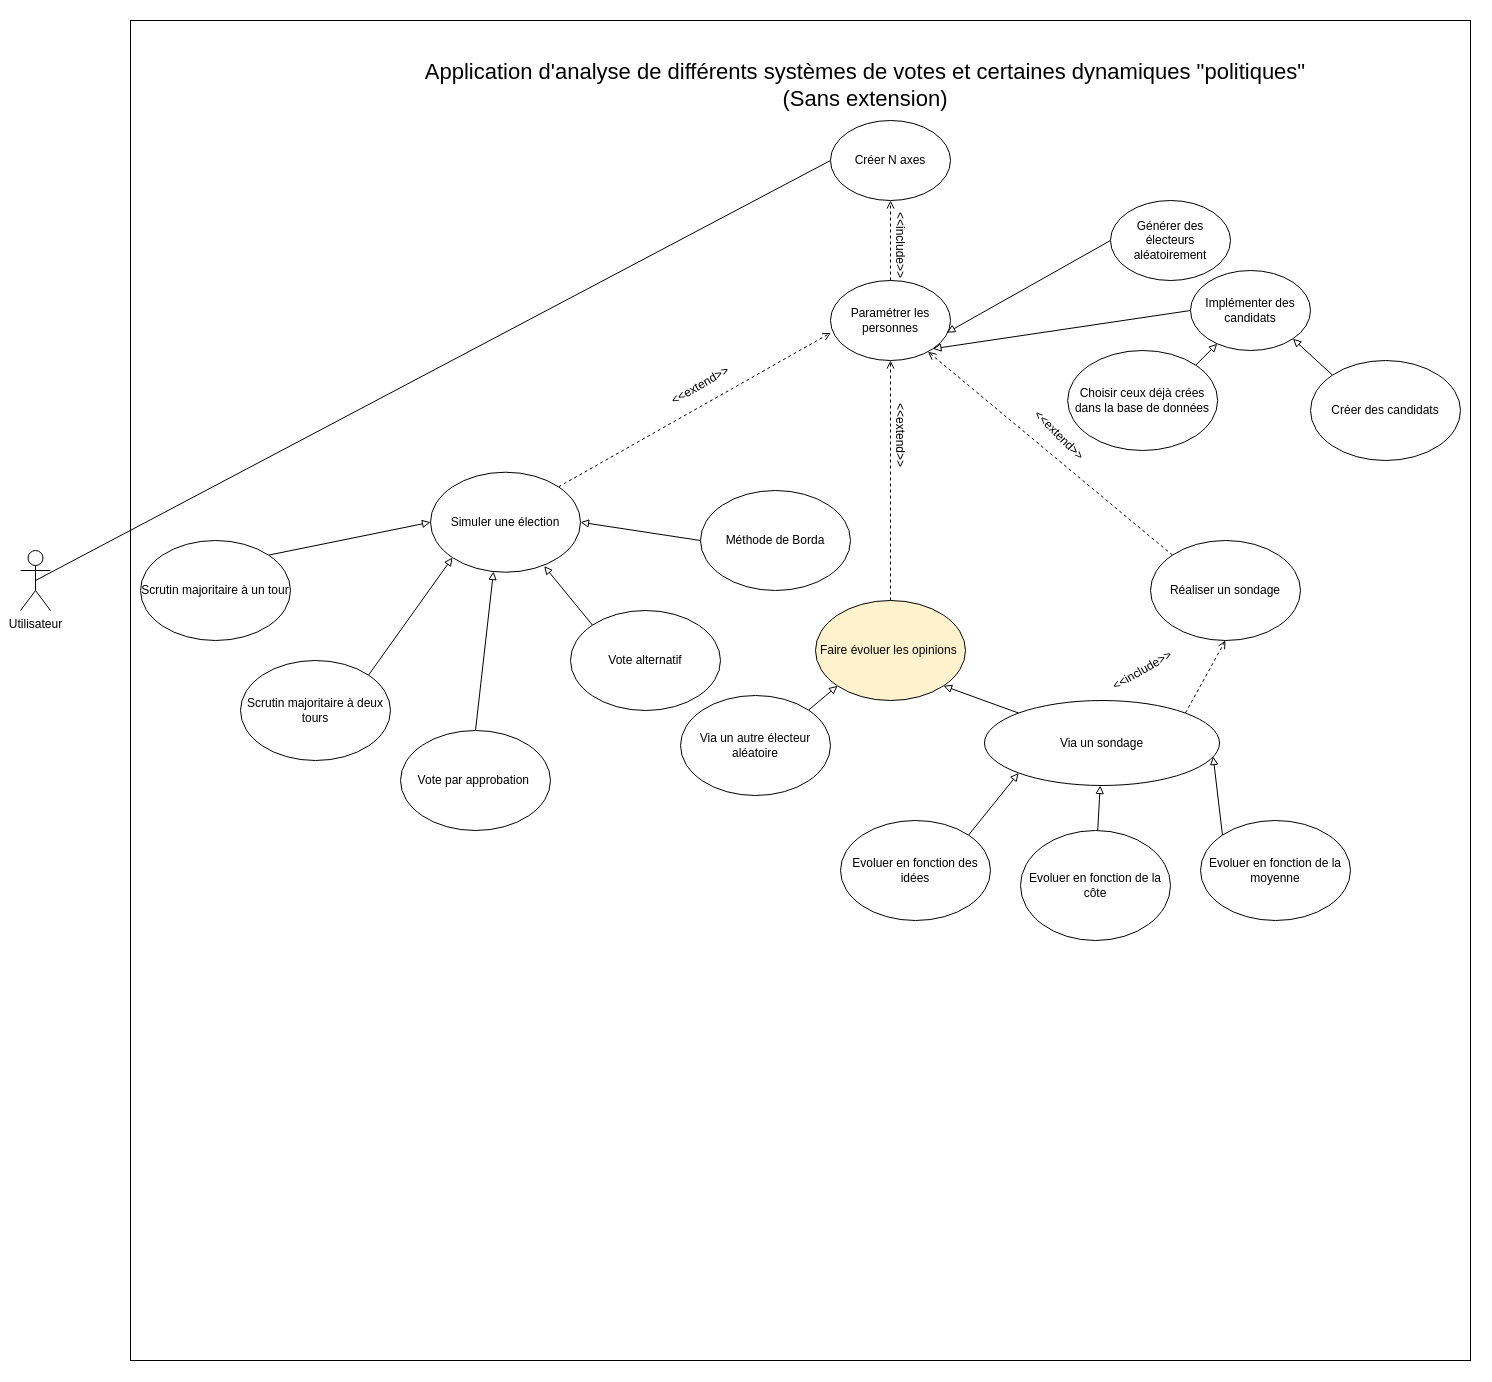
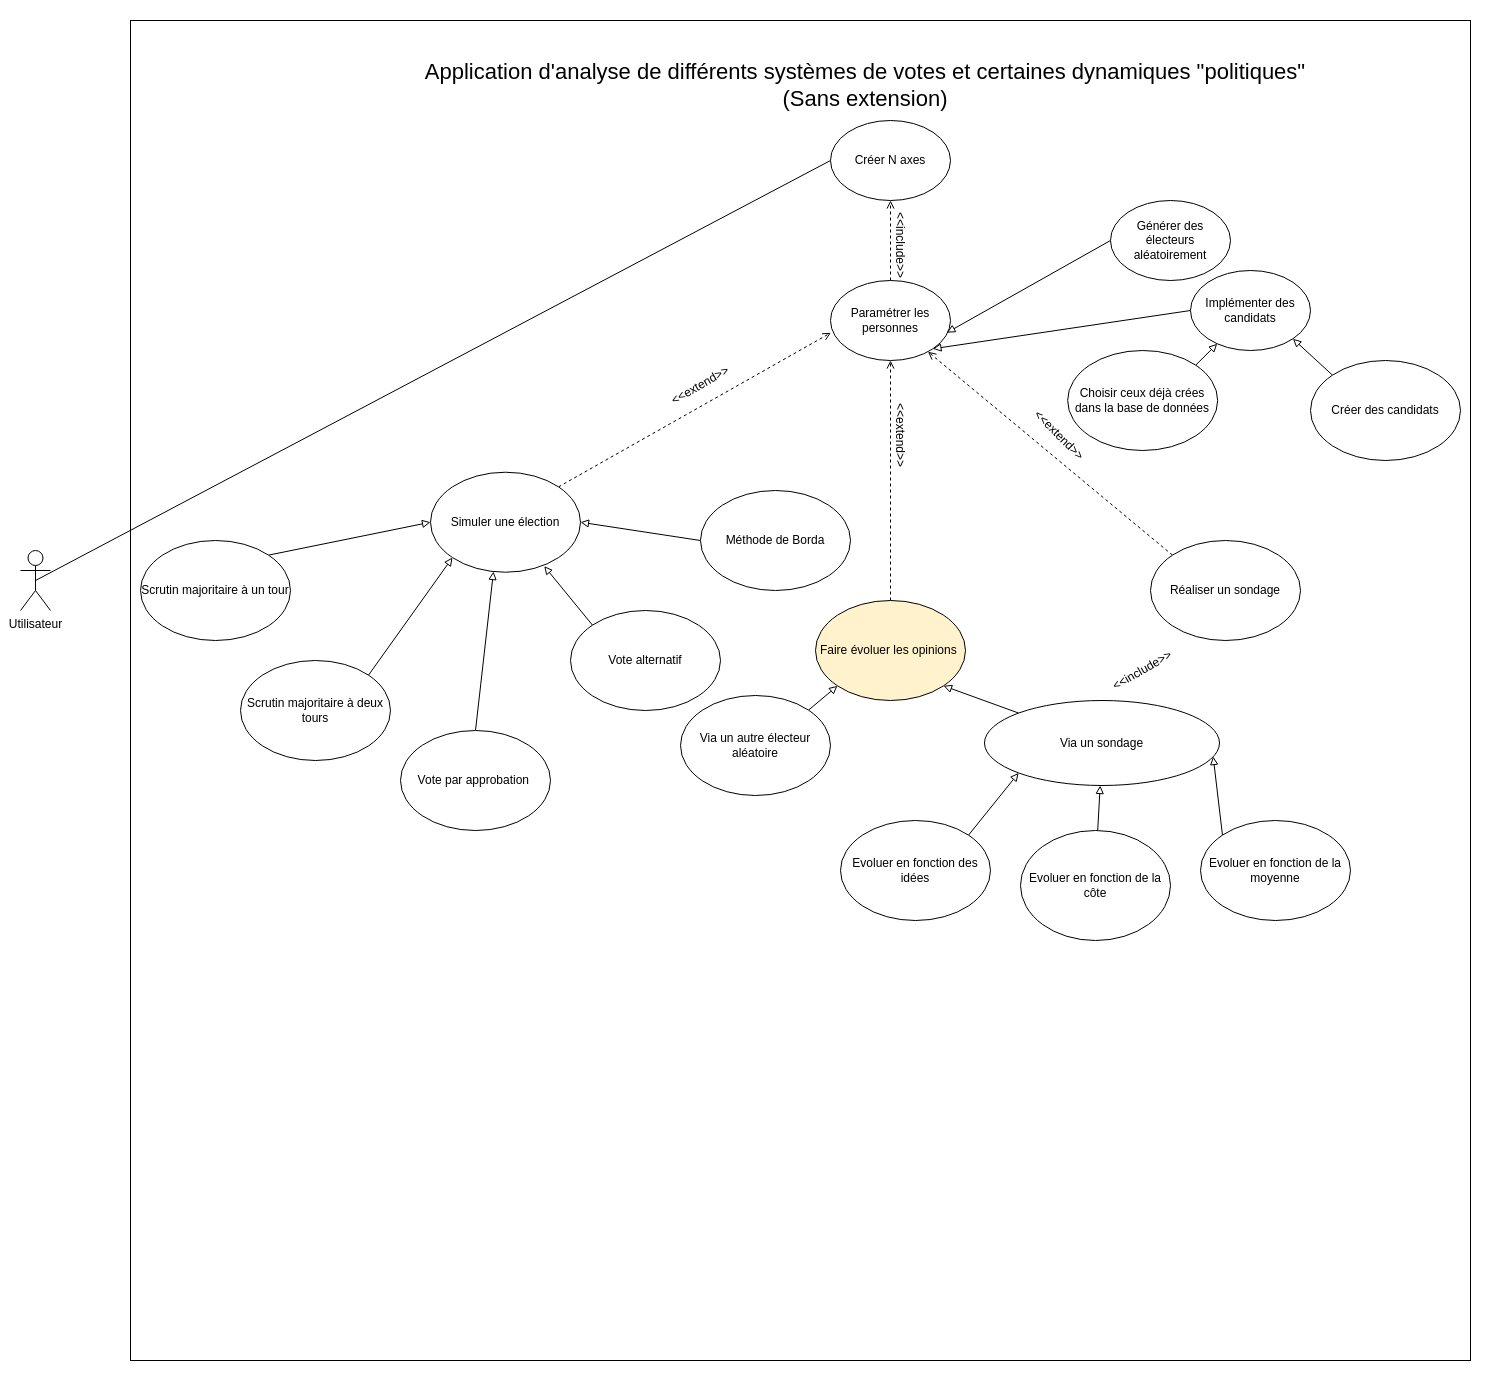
- <mxCell id="48" style="edgeStyle=none;rounded=0;orthogonalLoop=1;jettySize=auto;html=1;exitX=1;exitY=0;exitDx=0;exitDy=0;entryX=0.5;entryY=1;entryDx=0;entryDy=0;endArrow=open;endFill=0;dashed=1;" parent="1" source="22" target="45" edge="1"><mxGeometry relative="1" as="geometry"><mxPoint x="1120.003" y="754.045" as="sourcePoint" /><mxPoint x="1392.33" y="600" as="targetPoint" /></mxGeometry></mxCell>
